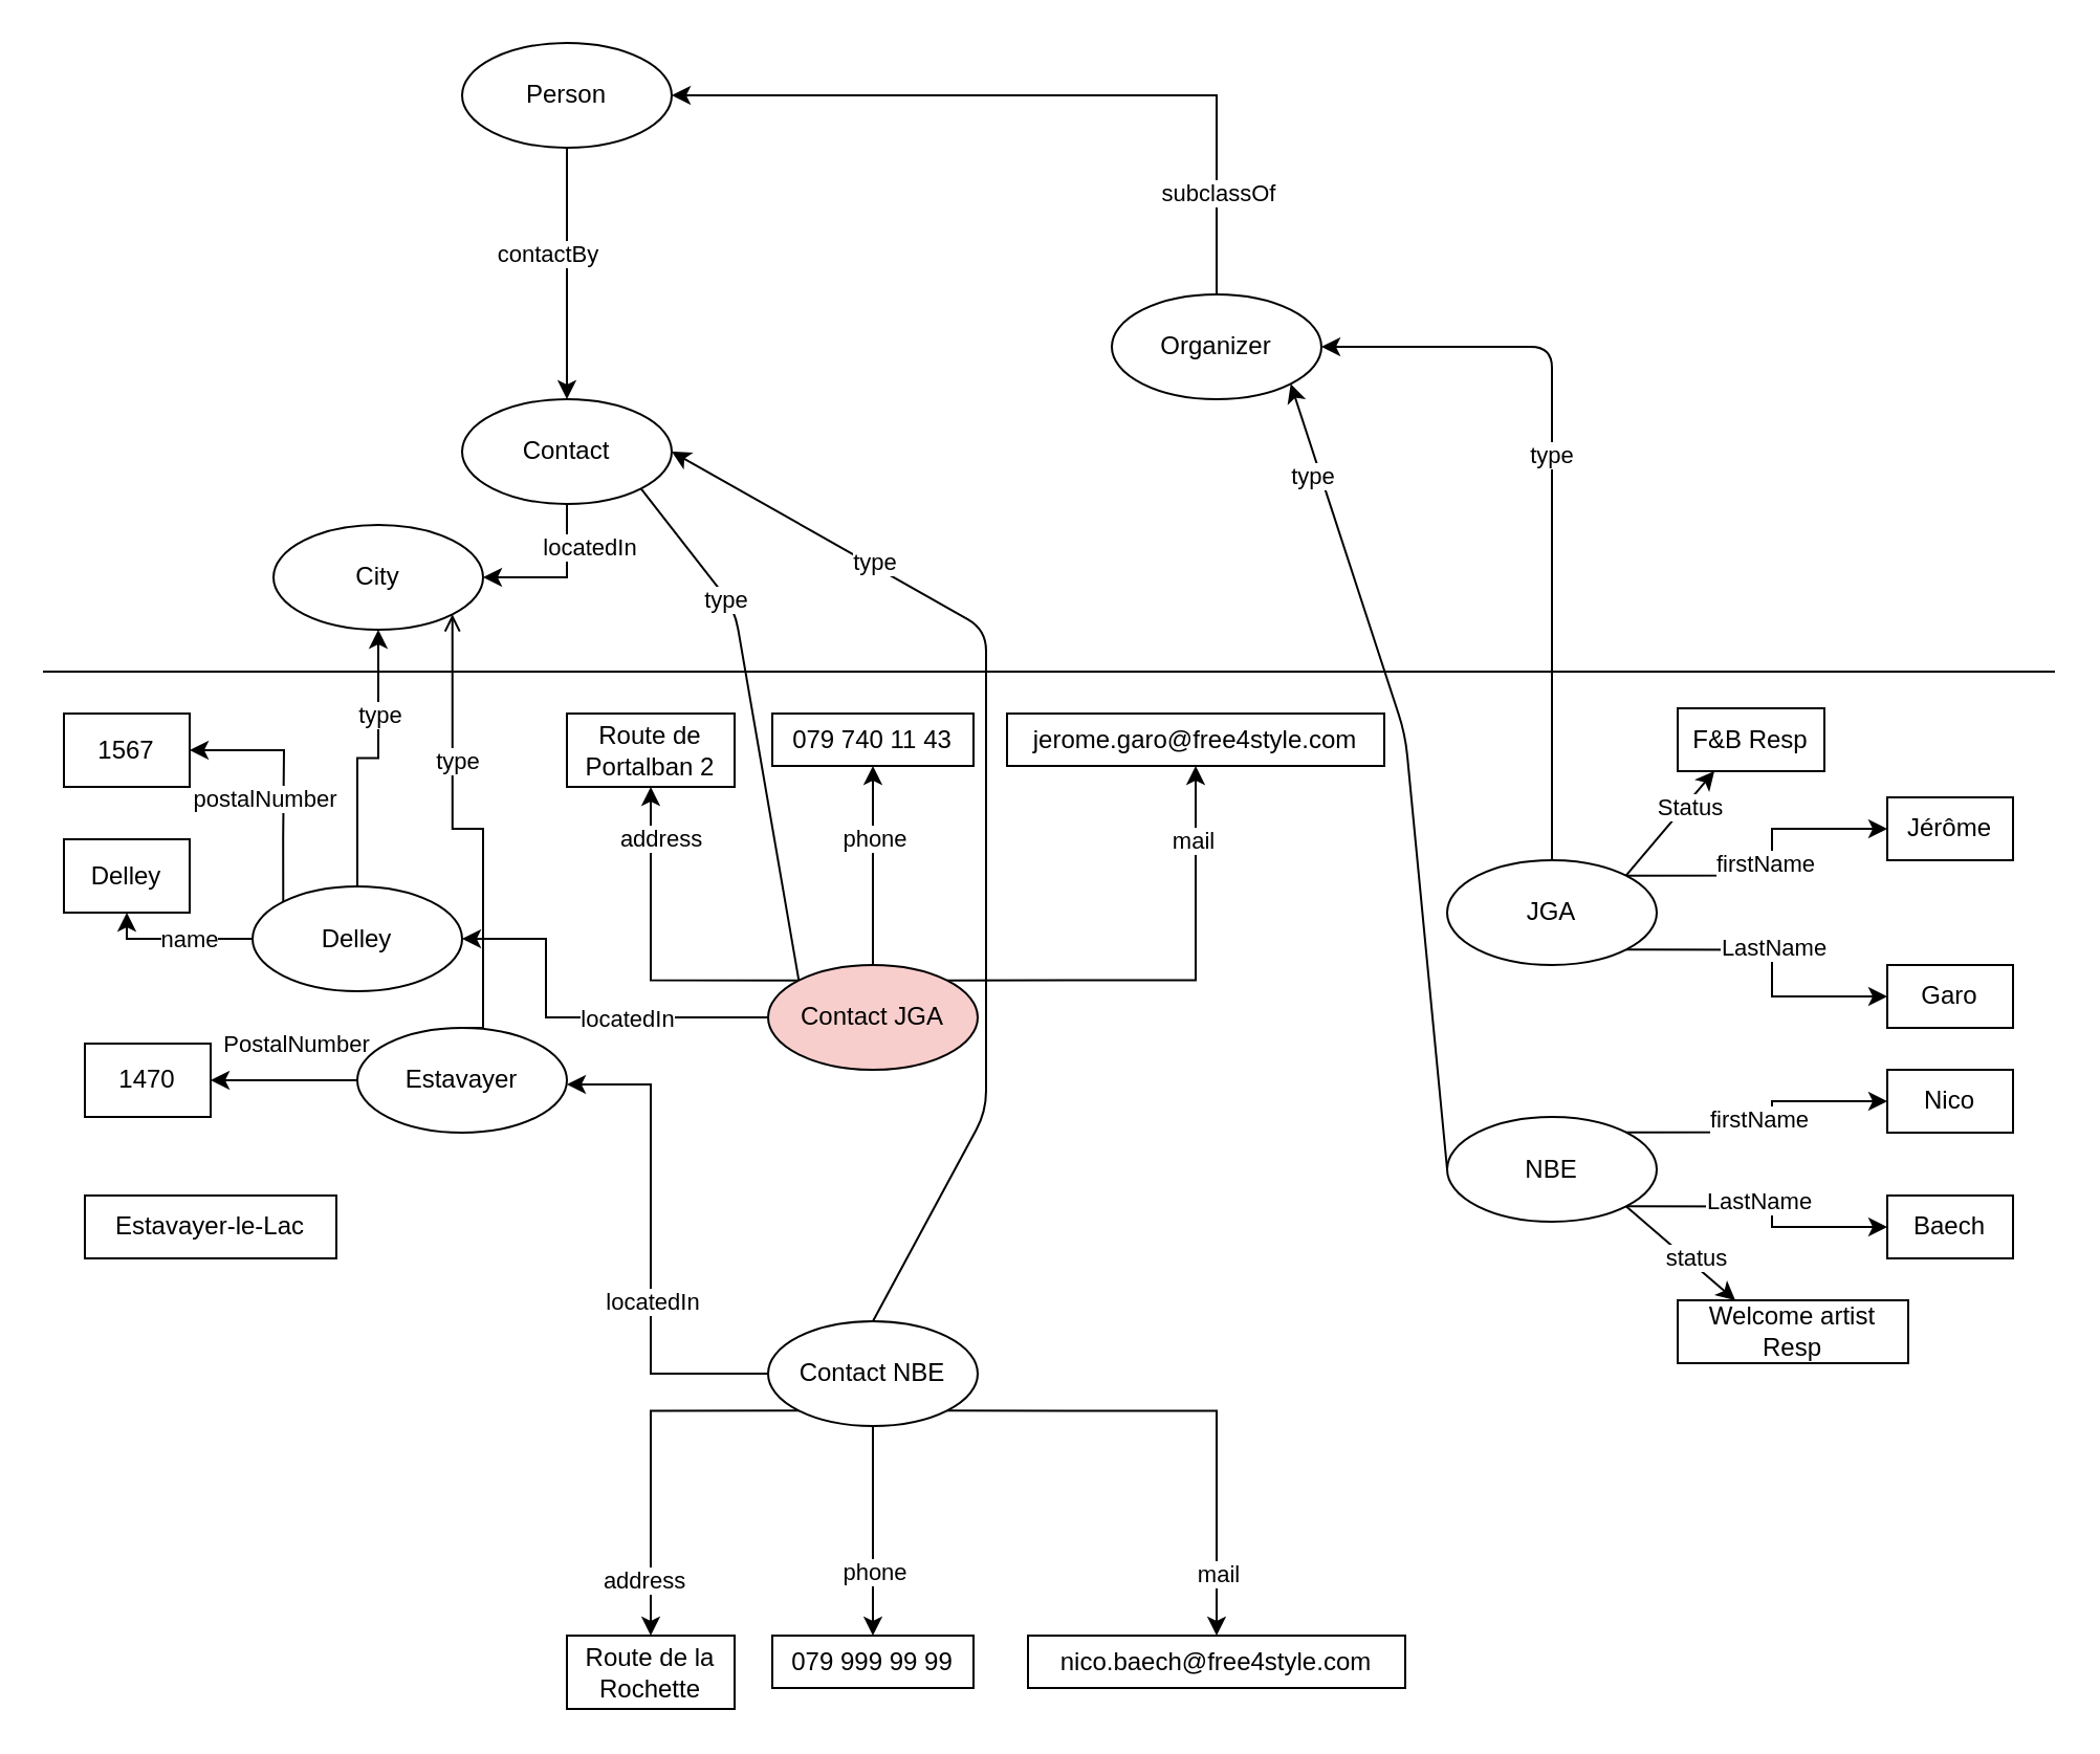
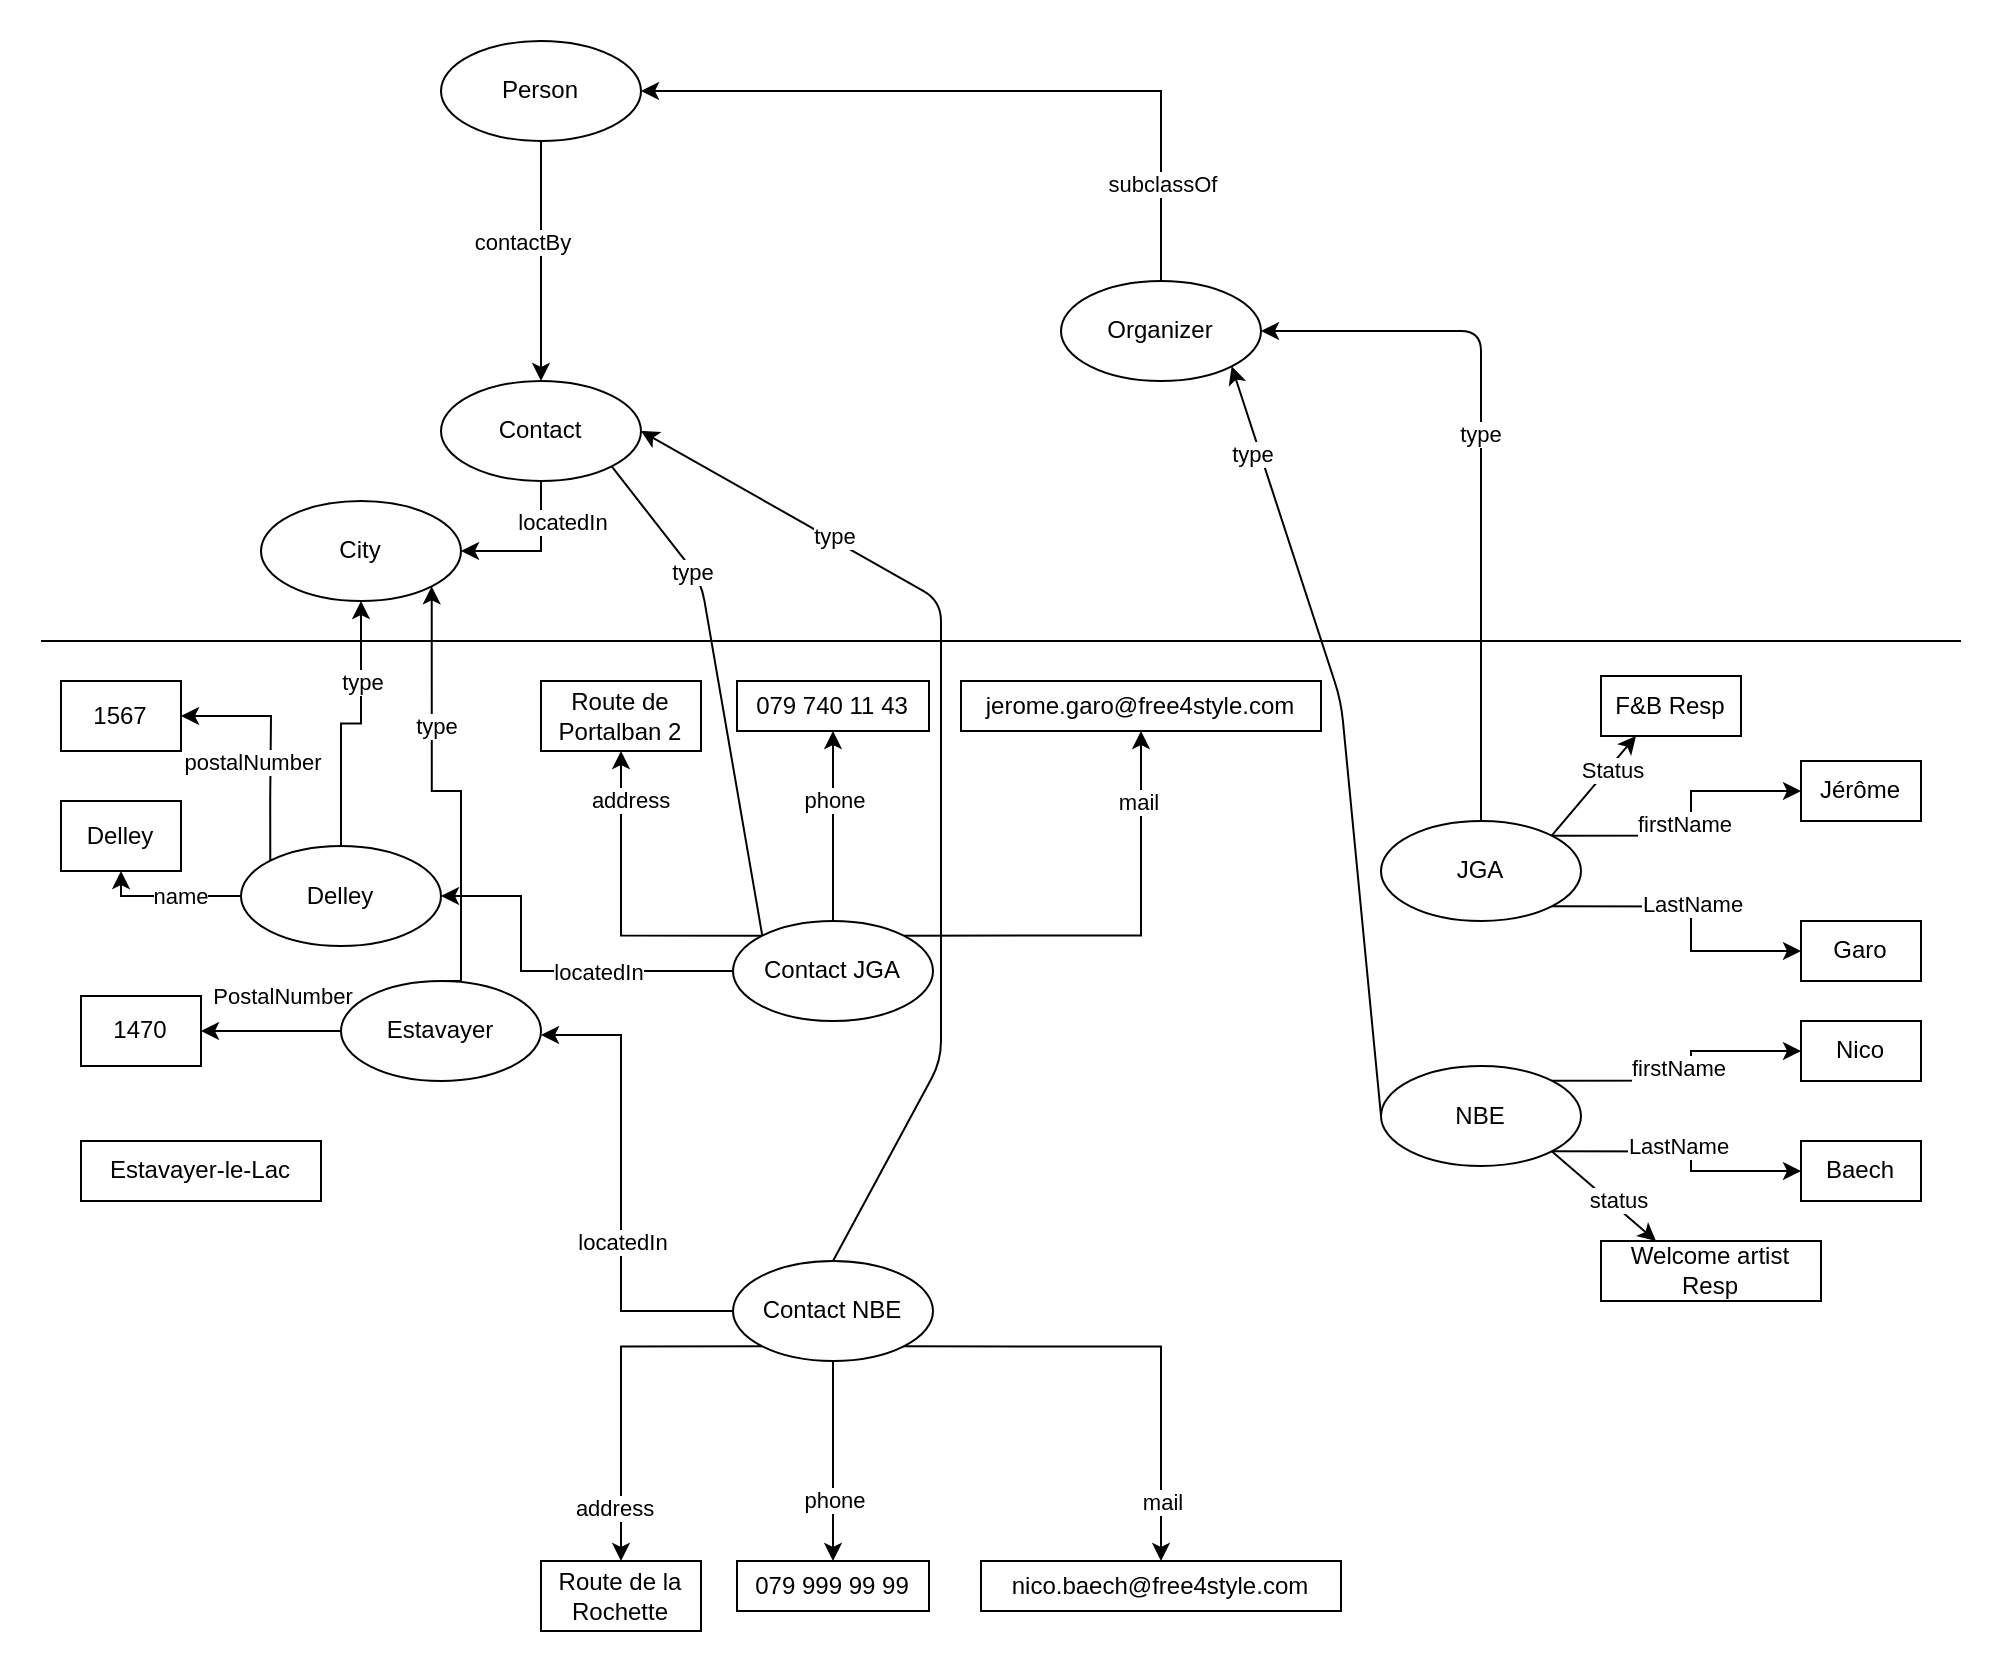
- <mxCell id="33" style="edgeStyle=orthogonalEdgeStyle;rounded=0;orthogonalLoop=1;jettySize=auto;html=1;exitX=0.5;exitY=0;exitDx=0;exitDy=0;entryX=1;entryY=1;entryDx=0;entryDy=0;endArrow=open;" parent="1" source="37" target="11" edge="1"><mxGeometry relative="1" as="geometry"><Array as="points"><mxPoint x="230" y="490" /><mxPoint x="230" y="395" /><mxPoint x="215" y="395" /></Array></mxGeometry></mxCell>
+ <mxCell id="33" style="edgeStyle=orthogonalEdgeStyle;rounded=0;orthogonalLoop=1;jettySize=auto;html=1;exitX=0.5;exitY=0;exitDx=0;exitDy=0;entryX=1;entryY=1;entryDx=0;entryDy=0;" parent="1" source="37" target="11" edge="1"><mxGeometry relative="1" as="geometry"><Array as="points"><mxPoint x="230" y="490" /><mxPoint x="230" y="395" /><mxPoint x="215" y="395" /></Array></mxGeometry></mxCell>
- <mxCell id="19" value="Contact JGA" style="ellipse;whiteSpace=wrap;html=1;fillColor=#f8cecc;" parent="1" vertex="1"><mxGeometry x="366" y="460" width="100" height="50" as="geometry" /></mxCell>
+ <mxCell id="19" value="Contact JGA" style="ellipse;whiteSpace=wrap;html=1;" parent="1" vertex="1"><mxGeometry x="366" y="460" width="100" height="50" as="geometry" /></mxCell>
